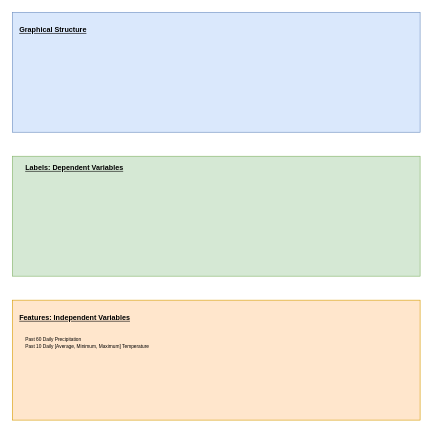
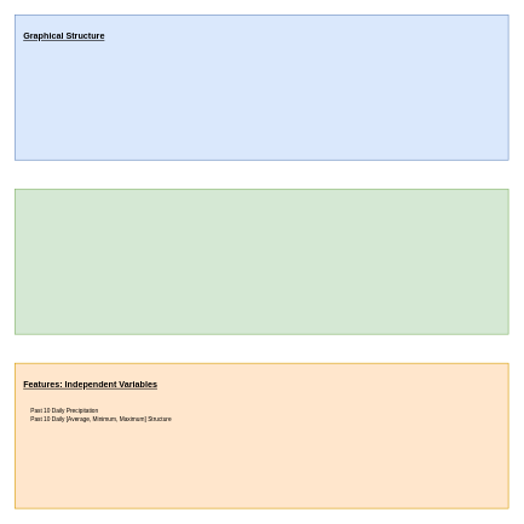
- <mxCell id="5" value="&lt;u&gt;Labels: Dependent Variables&lt;/u&gt;" style="text;html=1;align=left;verticalAlign=middle;whiteSpace=wrap;rounded=0;fontStyle=1" vertex="1" parent="1"><mxGeometry x="40" y="260" width="200" height="40" as="geometry" /></mxCell>
- <mxCell id="8" value="Past 60 Daily Precipitation" style="text;html=1;strokeColor=none;fillColor=none;align=left;verticalAlign=middle;whiteSpace=wrap;rounded=0;fontSize=8;" vertex="1" parent="1"><mxGeometry x="40" y="560" width="210" height="10" as="geometry" /></mxCell>
+ <mxCell id="8" value="Past 10 Daily Precipitation" style="text;html=1;strokeColor=none;fillColor=none;align=left;verticalAlign=middle;whiteSpace=wrap;rounded=0;fontSize=8;" vertex="1" parent="1"><mxGeometry x="40" y="560" width="210" height="10" as="geometry" /></mxCell>
- <mxCell id="9" value="Past 10 Daily [Average, Minimum, Maximum] Temperature" style="text;html=1;strokeColor=none;fillColor=none;align=left;verticalAlign=middle;whiteSpace=wrap;rounded=0;fontSize=8;" vertex="1" parent="1"><mxGeometry x="40" y="570" width="220" height="15" as="geometry" /></mxCell>
+ <mxCell id="9" value="Past 10 Daily [Average, Minimum, Maximum] Structure" style="text;html=1;strokeColor=none;fillColor=none;align=left;verticalAlign=middle;whiteSpace=wrap;rounded=0;fontSize=8;" vertex="1" parent="1"><mxGeometry x="40" y="570" width="220" height="15" as="geometry" /></mxCell>
